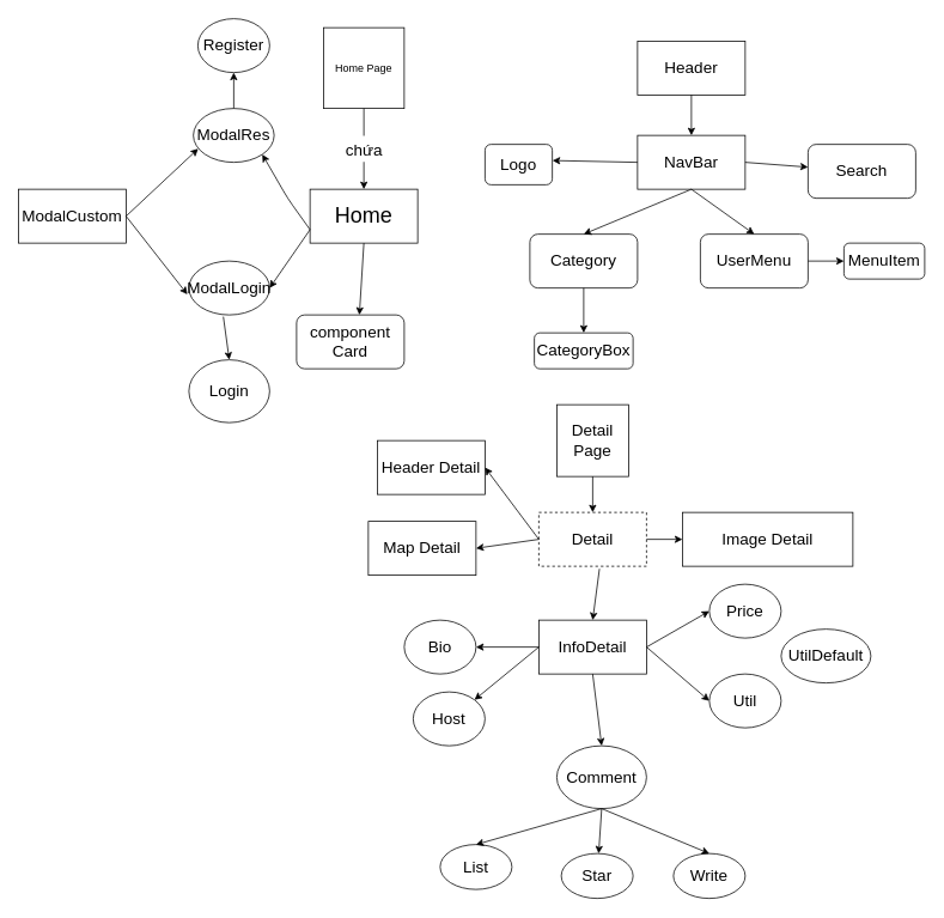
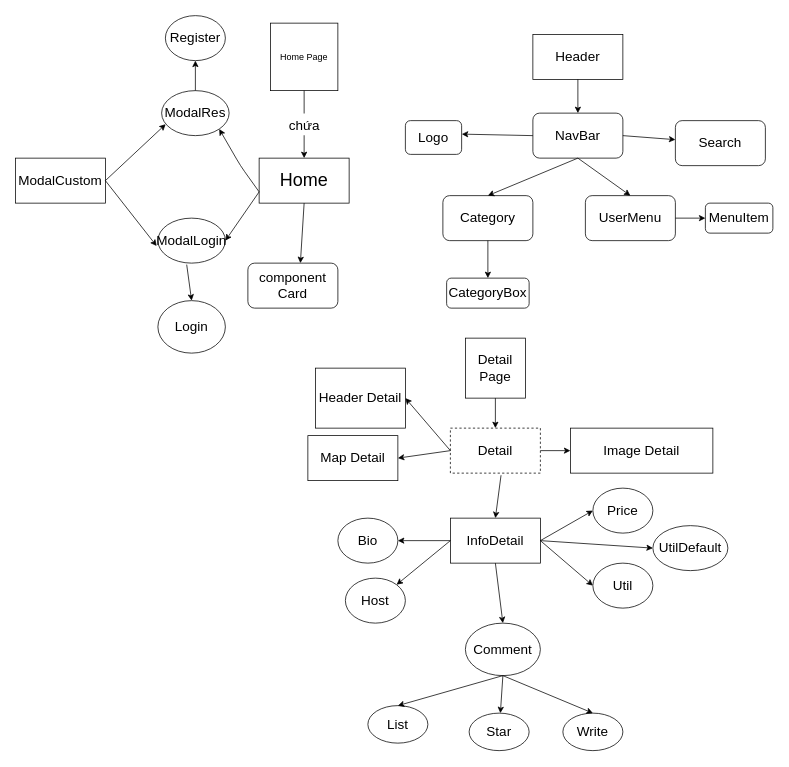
- <mxCell id="19" value="NavBar" style="whiteSpace=wrap;html=1;fontSize=18;rounded=0;" vertex="1" parent="1"><mxGeometry x="710" y="150" width="120" height="60" as="geometry" /></mxCell>
+ <mxCell id="19" value="NavBar" style="rounded=1;whiteSpace=wrap;html=1;fontSize=18;" vertex="1" parent="1"><mxGeometry x="710" y="150" width="120" height="60" as="geometry" /></mxCell>
- <mxCell id="36" value="Header Detail&lt;br&gt;" style="rounded=0;whiteSpace=wrap;html=1;fontSize=18;" vertex="1" parent="1"><mxGeometry x="420" y="490" width="120" height="60" as="geometry" /></mxCell>
+ <mxCell id="36" value="Header Detail&lt;br&gt;" style="rounded=0;whiteSpace=wrap;html=1;fontSize=18;" vertex="1" parent="1"><mxGeometry x="420" y="490" width="120" height="80" as="geometry" /></mxCell>
+ <mxCell id="55" value="" style="endArrow=classic;html=1;fontSize=18;exitX=1;exitY=0.5;exitDx=0;exitDy=0;entryX=0;entryY=0.5;entryDx=0;entryDy=0;" edge="1" parent="1" source="40" target="51"><mxGeometry width="50" height="50" relative="1" as="geometry"><mxPoint x="740" y="740" as="sourcePoint" /><mxPoint x="810" y="720" as="targetPoint" /></mxGeometry></mxCell>
